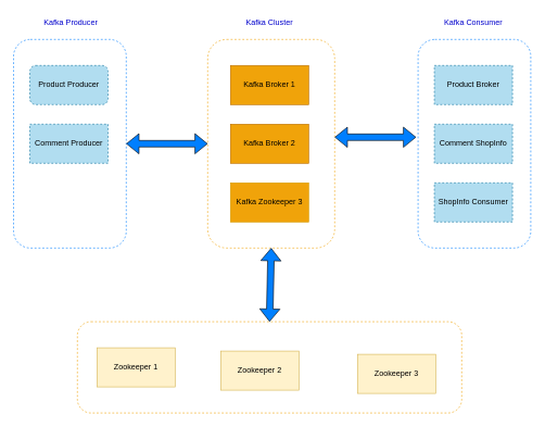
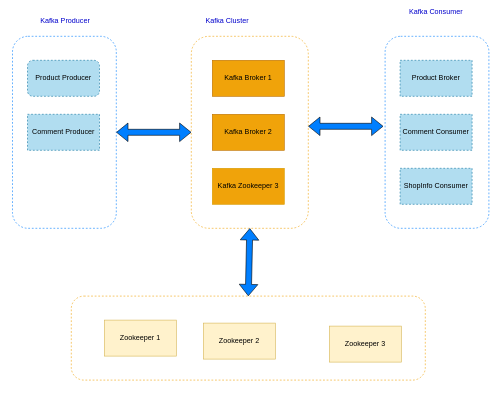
- <mxCell id="21" value="&lt;font color=&quot;#0000cc&quot;&gt;Kafka Cluster&lt;/font&gt;" style="text;html=1;strokeColor=none;fillColor=none;align=center;verticalAlign=middle;whiteSpace=wrap;rounded=0;dashed=1;" vertex="1" parent="1"><mxGeometry x="350" y="20" width="126" height="30" as="geometry" /></mxCell>
+ <mxCell id="21" value="&lt;font color=&quot;#0000cc&quot;&gt;Kafka Cluster&lt;/font&gt;" style="text;html=1;strokeColor=none;fillColor=none;align=center;verticalAlign=middle;whiteSpace=wrap;rounded=0;dashed=1;" vertex="1" parent="1"><mxGeometry x="315" y="20" width="126" height="30" as="geometry" /></mxCell>
- <mxCell id="22" value="&lt;font color=&quot;#0000cc&quot;&gt;Kafka Consumer&lt;/font&gt;" style="text;html=1;strokeColor=none;fillColor=none;align=center;verticalAlign=middle;whiteSpace=wrap;rounded=0;dashed=1;" vertex="1" parent="1"><mxGeometry x="663" y="20" width="126" height="30" as="geometry" /></mxCell>
+ <mxCell id="22" value="&lt;font color=&quot;#0000cc&quot;&gt;Kafka Consumer&lt;/font&gt;" style="text;html=1;strokeColor=none;fillColor=none;align=center;verticalAlign=middle;whiteSpace=wrap;rounded=0;dashed=1;" vertex="1" parent="1"><mxGeometry x="663" y="5" width="126" height="30" as="geometry" /></mxCell>
- <mxCell id="17" value="Comment ShopInfo" style="rounded=0;whiteSpace=wrap;html=1;dashed=1;strokeColor=#10739e;fillColor=#b1ddf0;" vertex="1" parent="1"><mxGeometry x="666" y="190" width="120" height="60" as="geometry" /></mxCell>
+ <mxCell id="17" value="Comment Consumer" style="rounded=0;whiteSpace=wrap;html=1;dashed=1;strokeColor=#10739e;fillColor=#b1ddf0;" vertex="1" parent="1"><mxGeometry x="666" y="190" width="120" height="60" as="geometry" /></mxCell>
- <mxCell id="8" value="Zookeeper 1" style="rounded=0;whiteSpace=wrap;html=1;fillColor=#fff2cc;strokeColor=#d6b656;" vertex="1" parent="1"><mxGeometry x="148" y="533" width="120" height="60" as="geometry" /></mxCell>
+ <mxCell id="8" value="Zookeeper 1" style="rounded=0;whiteSpace=wrap;html=1;fillColor=#fff2cc;strokeColor=#d6b656;" vertex="1" parent="1"><mxGeometry x="173" y="533" width="120" height="60" as="geometry" /></mxCell>
